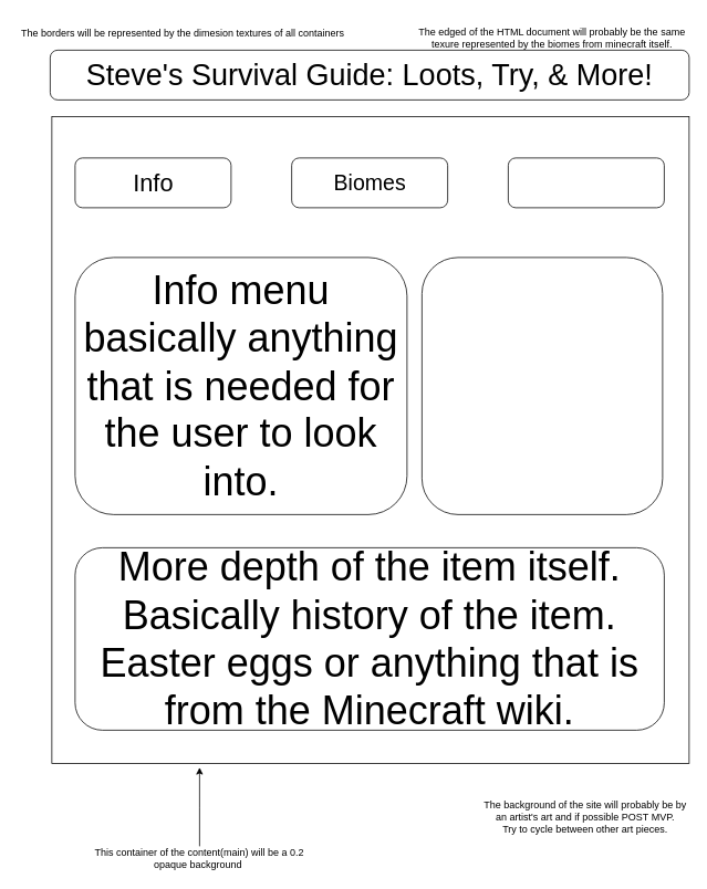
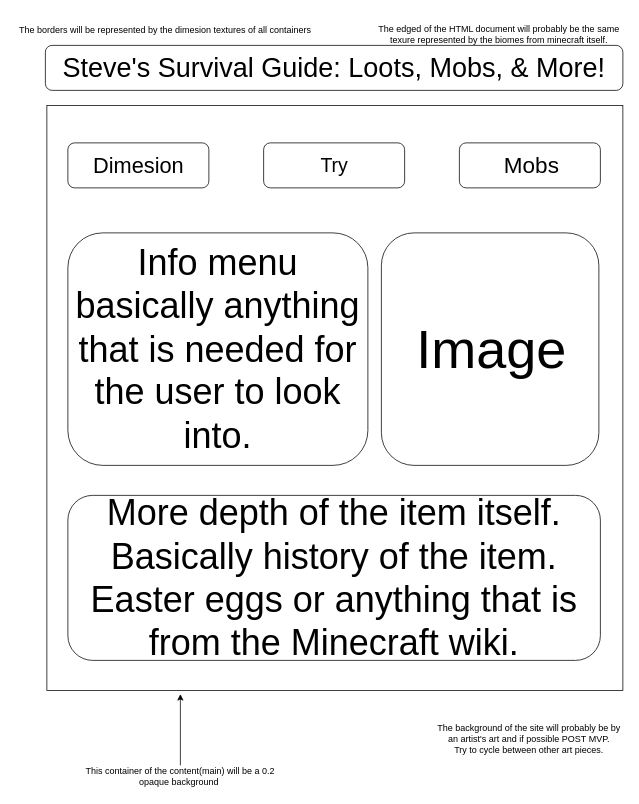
- <mxCell id="10" value="&lt;font style=&quot;font-size: 36px;&quot;&gt;Steve's Survival Guide: Loots, Try, &amp;amp; More!&lt;/font&gt;" style="text;html=1;align=center;verticalAlign=middle;whiteSpace=wrap;rounded=0;" parent="1" vertex="1"><mxGeometry x="60" y="60" width="770" height="60" as="geometry" /></mxCell>
+ <mxCell id="10" value="&lt;font style=&quot;font-size: 36px;&quot;&gt;Steve's Survival Guide: Loots, Mobs, &amp;amp; More!&lt;/font&gt;" style="text;html=1;align=center;verticalAlign=middle;whiteSpace=wrap;rounded=0;" parent="1" vertex="1"><mxGeometry x="60" y="60" width="770" height="60" as="geometry" /></mxCell>
- <mxCell id="11" value="&lt;font style=&quot;font-size: 29px;&quot;&gt;Info&lt;/font&gt;" style="text;html=1;align=center;verticalAlign=middle;whiteSpace=wrap;rounded=0;" parent="1" vertex="1"><mxGeometry x="94.5" y="192.5" width="179" height="55" as="geometry" /></mxCell>
+ <mxCell id="11" value="&lt;font style=&quot;font-size: 29px;&quot;&gt;Dimesion&lt;/font&gt;" style="text;html=1;align=center;verticalAlign=middle;whiteSpace=wrap;rounded=0;" parent="1" vertex="1"><mxGeometry x="94.5" y="192.5" width="179" height="55" as="geometry" /></mxCell>
- <mxCell id="12" value="&lt;font style=&quot;font-size: 26px;&quot;&gt;Biomes&lt;br&gt;&lt;/font&gt;" style="text;html=1;align=center;verticalAlign=middle;whiteSpace=wrap;rounded=0;" parent="1" vertex="1"><mxGeometry x="355.5" y="192.5" width="179" height="55" as="geometry" /></mxCell>
+ <mxCell id="12" value="&lt;font style=&quot;font-size: 26px;&quot;&gt;Try&lt;br&gt;&lt;/font&gt;" style="text;html=1;align=center;verticalAlign=middle;whiteSpace=wrap;rounded=0;" parent="1" vertex="1"><mxGeometry x="355.5" y="192.5" width="179" height="55" as="geometry" /></mxCell>
+ <mxCell id="13" value="&lt;span style=&quot;font-size: 30px;&quot;&gt;Mobs&lt;/span&gt;" style="text;html=1;align=center;verticalAlign=middle;whiteSpace=wrap;rounded=0;" parent="1" vertex="1"><mxGeometry x="619" y="192.5" width="179" height="55" as="geometry" /></mxCell>
+ <mxCell id="14" value="&lt;font style=&quot;font-size: 72px;&quot;&gt;Image&lt;/font&gt;" style="text;html=1;align=center;verticalAlign=middle;whiteSpace=wrap;rounded=0;" parent="1" vertex="1"><mxGeometry x="520" y="320" width="270" height="290" as="geometry" /></mxCell>
